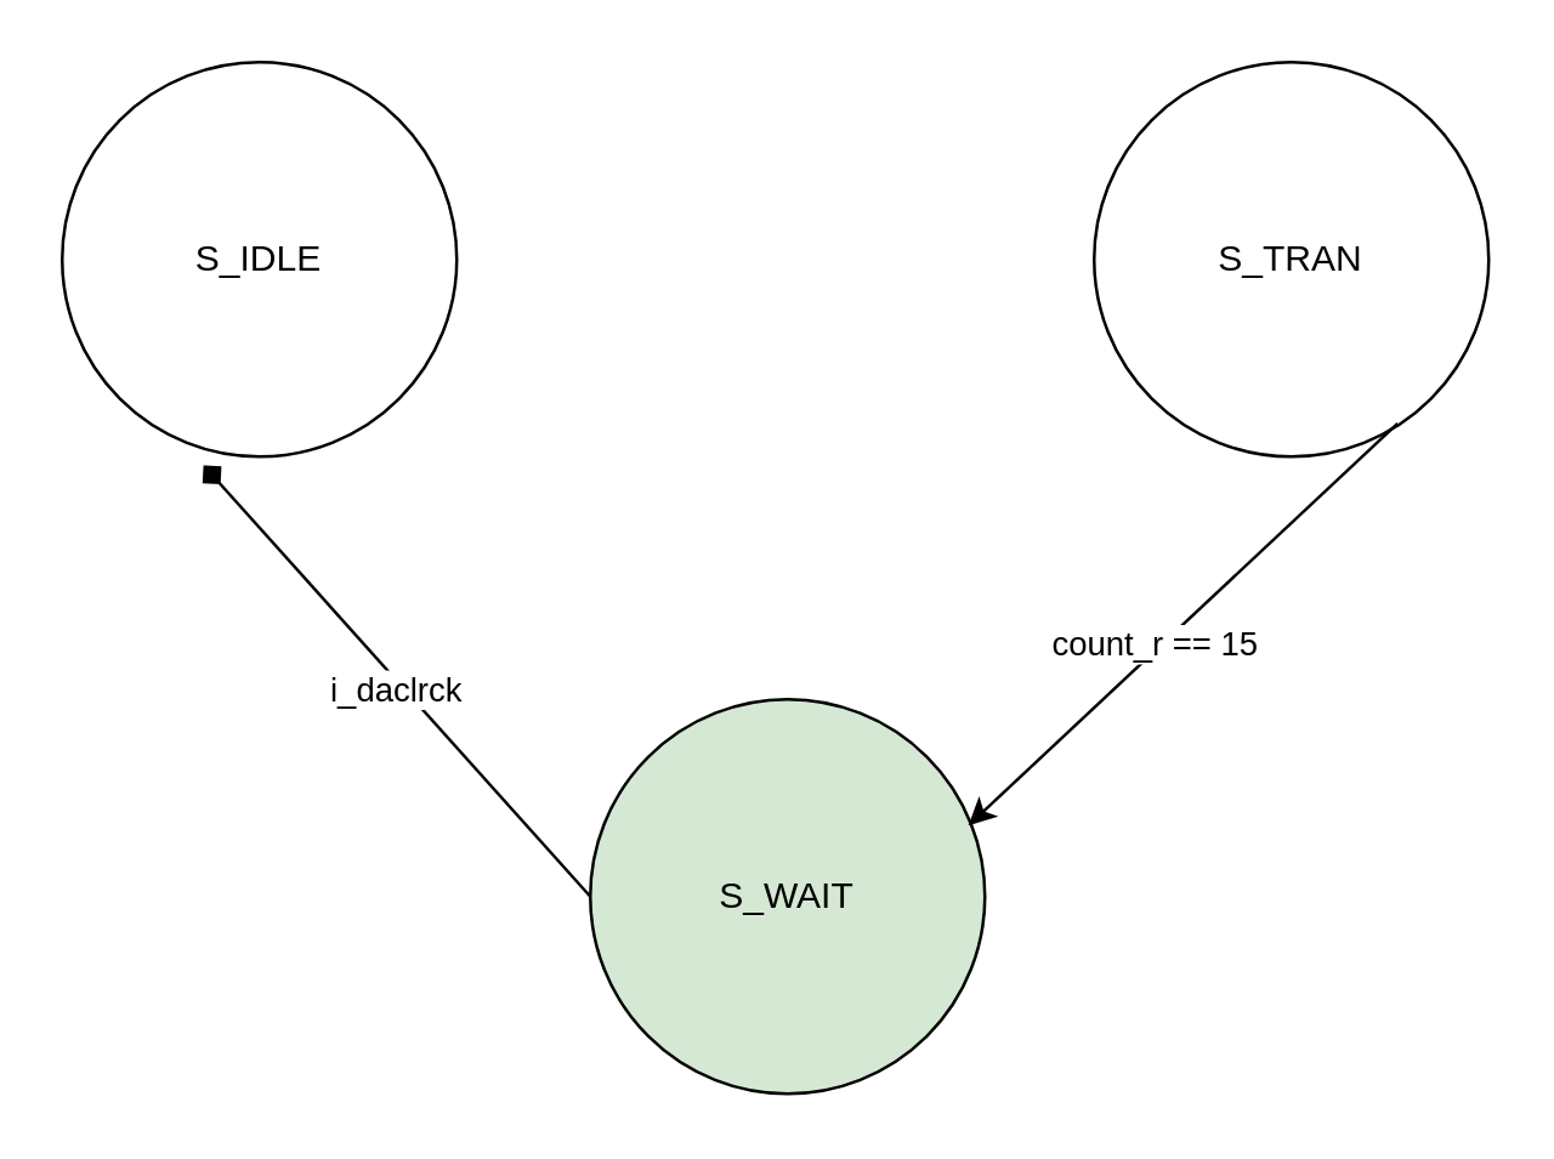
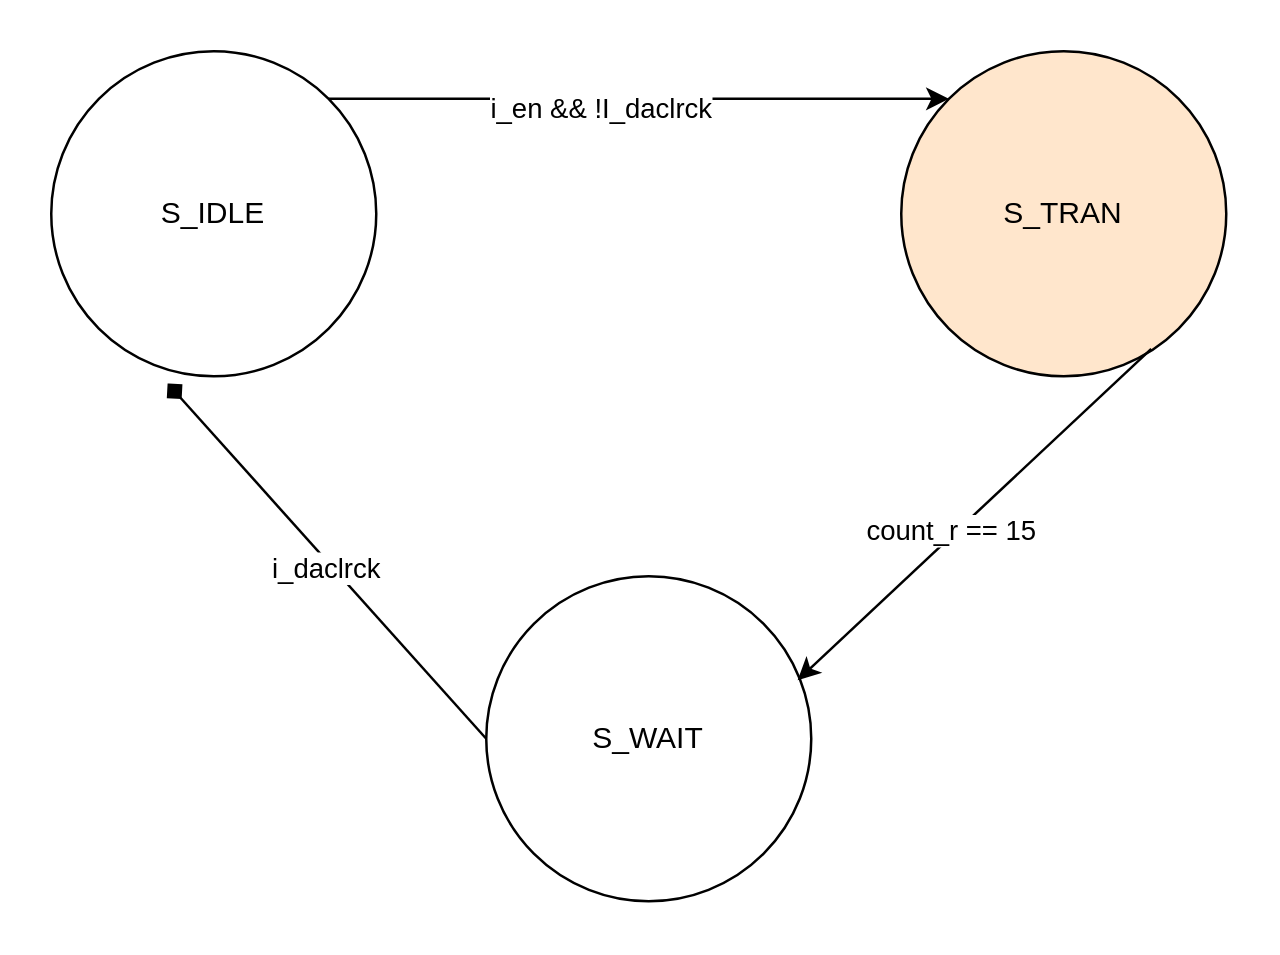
+ <mxCell id="4" value="" style="endArrow=classic;html=1;exitX=1;exitY=0;exitDx=0;exitDy=0;entryX=0;entryY=0;entryDx=0;entryDy=0;" edge="1" parent="1" source="2" target="3"><mxGeometry width="50" height="50" relative="1" as="geometry"><mxPoint x="290" y="110" as="sourcePoint" /><mxPoint x="340" y="60" as="targetPoint" /><Array as="points" /></mxGeometry></mxCell>
+ <mxCell id="5" value="i_en &amp;amp;&amp;amp; !I_daclrck" style="edgeLabel;html=1;align=center;verticalAlign=middle;resizable=0;points=[];" vertex="1" connectable="0" parent="4"><mxGeometry x="-0.123" y="-3" relative="1" as="geometry"><mxPoint as="offset" /></mxGeometry></mxCell>
- <mxCell id="3" value="S_TRAN" style="ellipse;whiteSpace=wrap;html=1;aspect=fixed;" vertex="1" parent="1"><mxGeometry x="360" y="20" width="130" height="130" as="geometry" /></mxCell>
+ <mxCell id="3" value="S_TRAN" style="ellipse;whiteSpace=wrap;html=1;aspect=fixed;fillColor=#ffe6cc;" vertex="1" parent="1"><mxGeometry x="360" y="20" width="130" height="130" as="geometry" /></mxCell>
- <mxCell id="6" value="S_WAIT" style="ellipse;whiteSpace=wrap;html=1;aspect=fixed;fillColor=#d5e8d4;" vertex="1" parent="1"><mxGeometry x="194" y="230" width="130" height="130" as="geometry" /></mxCell>
+ <mxCell id="6" value="S_WAIT" style="ellipse;whiteSpace=wrap;html=1;aspect=fixed;" vertex="1" parent="1"><mxGeometry x="194" y="230" width="130" height="130" as="geometry" /></mxCell>
